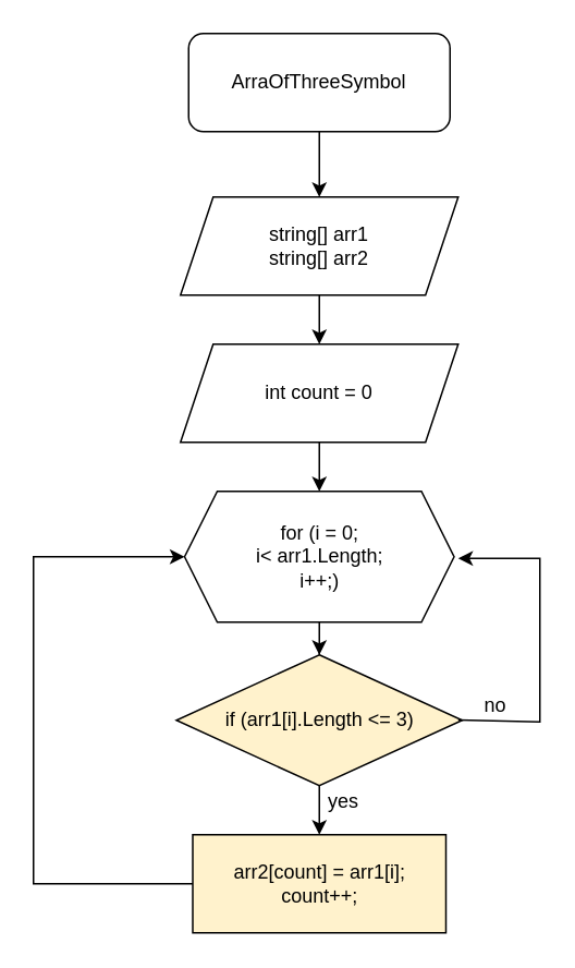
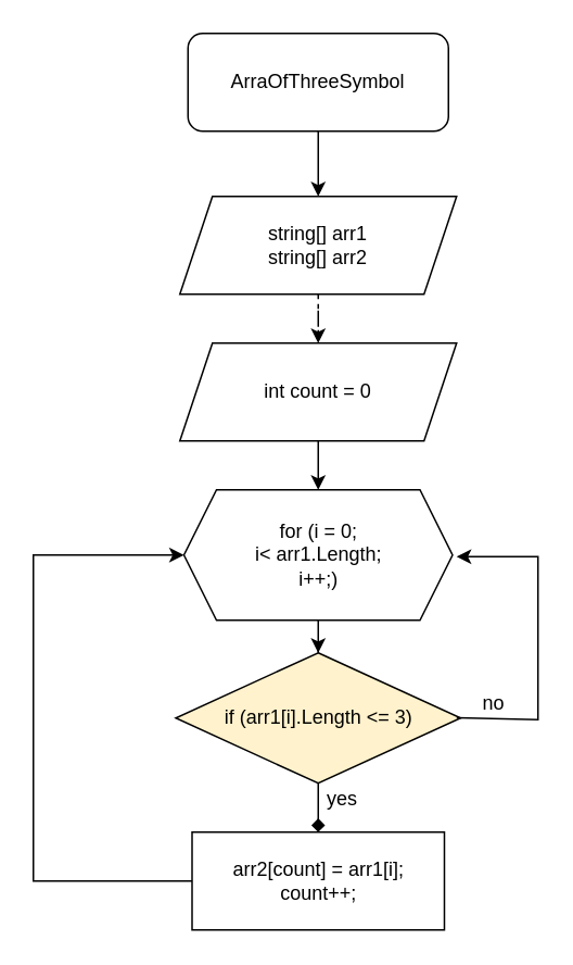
- <mxCell id="7" value="" style="edgeStyle=orthogonalEdgeStyle;rounded=0;orthogonalLoop=1;jettySize=auto;html=1;" edge="1" parent="2" source="5" target="6"><mxGeometry relative="1" as="geometry" /></mxCell>
+ <mxCell id="7" value="" style="edgeStyle=orthogonalEdgeStyle;rounded=0;orthogonalLoop=1;jettySize=auto;html=1;dashed=1;" edge="1" parent="2" source="5" target="6"><mxGeometry relative="1" as="geometry" /></mxCell>
- <mxCell id="12" value="" style="endArrow=classic;html=1;exitX=0.5;exitY=1;exitDx=0;exitDy=0;" edge="1" parent="2" source="10" target="13"><mxGeometry width="50" height="50" relative="1" as="geometry"><mxPoint x="300" y="340" as="sourcePoint" /><mxPoint x="175" y="500" as="targetPoint" /></mxGeometry></mxCell>
+ <mxCell id="12" value="" style="endArrow=diamond;html=1;exitX=0.5;exitY=1;exitDx=0;exitDy=0;" edge="1" parent="2" source="10" target="13"><mxGeometry width="50" height="50" relative="1" as="geometry"><mxPoint x="300" y="340" as="sourcePoint" /><mxPoint x="175" y="500" as="targetPoint" /></mxGeometry></mxCell>
- <mxCell id="13" value="arr2[count] = arr1[i];&lt;br&gt;count++;" style="rounded=0;whiteSpace=wrap;html=1;fillColor=#fff2cc;" vertex="1" parent="2"><mxGeometry x="97.5" y="490" width="155" height="60" as="geometry" /></mxCell>
+ <mxCell id="13" value="arr2[count] = arr1[i];&lt;br&gt;count++;" style="rounded=0;whiteSpace=wrap;html=1;" vertex="1" parent="2"><mxGeometry x="97.5" y="490" width="155" height="60" as="geometry" /></mxCell>
